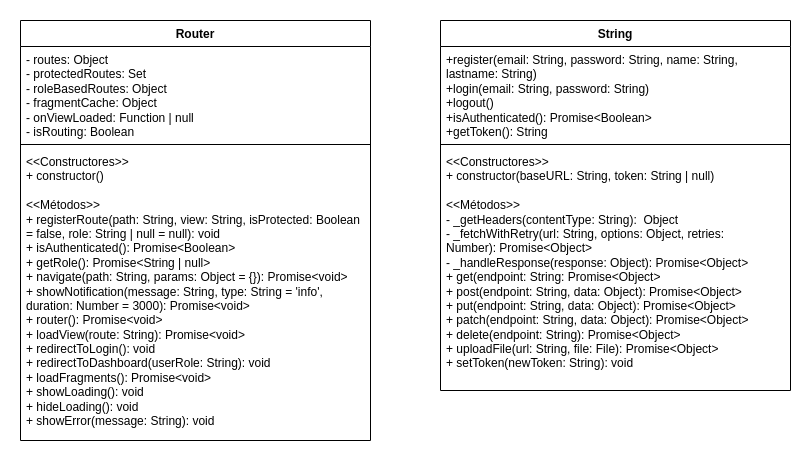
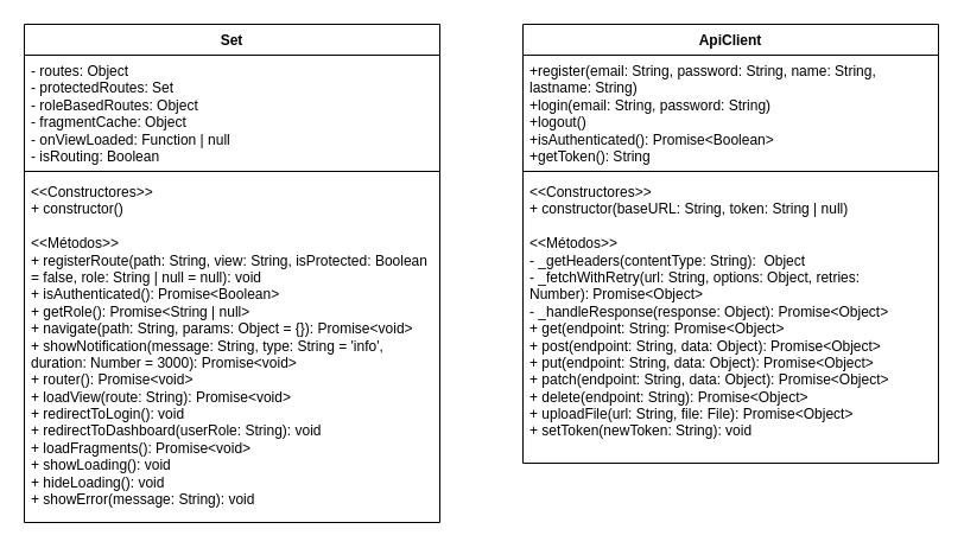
- <mxCell id="2" value="Router" style="swimlane;fontStyle=1;align=center;verticalAlign=top;childLayout=stackLayout;horizontal=1;startSize=26;horizontalStack=0;resizeParent=1;resizeParentMax=0;resizeLast=0;collapsible=1;marginBottom=0;whiteSpace=wrap;html=1;" vertex="1" parent="1"><mxGeometry x="20" y="20" width="350" height="420" as="geometry" /></mxCell>
+ <mxCell id="2" value="Set" style="swimlane;fontStyle=1;align=center;verticalAlign=top;childLayout=stackLayout;horizontal=1;startSize=26;horizontalStack=0;resizeParent=1;resizeParentMax=0;resizeLast=0;collapsible=1;marginBottom=0;whiteSpace=wrap;html=1;" vertex="1" parent="1"><mxGeometry x="20" y="20" width="350" height="420" as="geometry" /></mxCell>
- <mxCell id="6" value="String" style="swimlane;fontStyle=1;align=center;verticalAlign=top;childLayout=stackLayout;horizontal=1;startSize=26;horizontalStack=0;resizeParent=1;resizeParentMax=0;resizeLast=0;collapsible=1;marginBottom=0;whiteSpace=wrap;html=1;" vertex="1" parent="1"><mxGeometry x="440" y="20" width="350" height="370" as="geometry" /></mxCell>
+ <mxCell id="6" value="ApiClient" style="swimlane;fontStyle=1;align=center;verticalAlign=top;childLayout=stackLayout;horizontal=1;startSize=26;horizontalStack=0;resizeParent=1;resizeParentMax=0;resizeLast=0;collapsible=1;marginBottom=0;whiteSpace=wrap;html=1;" vertex="1" parent="1"><mxGeometry x="440" y="20" width="350" height="370" as="geometry" /></mxCell>
